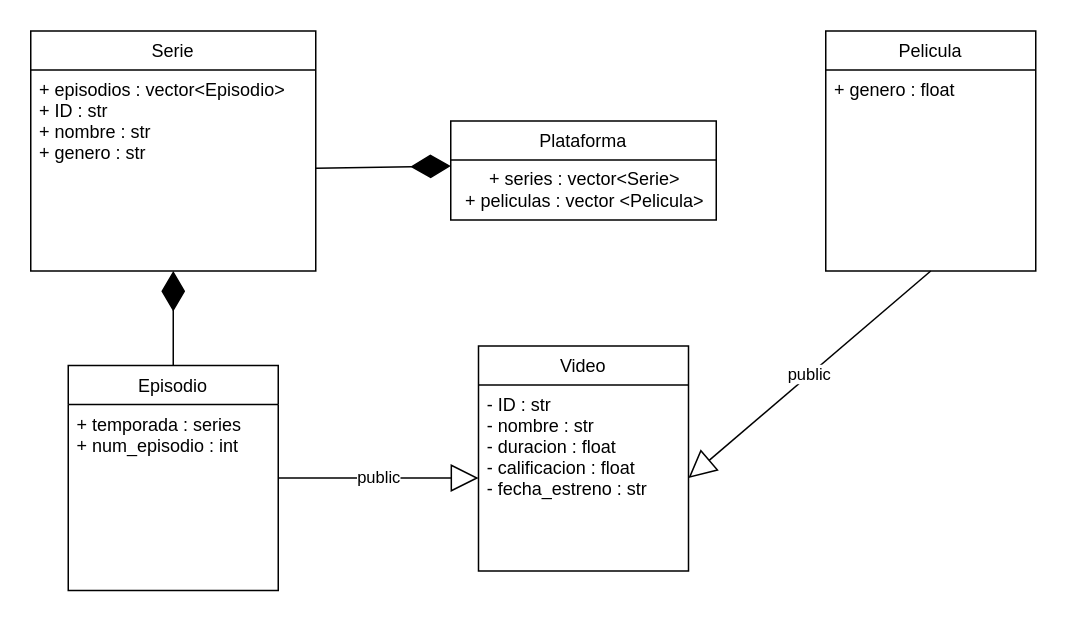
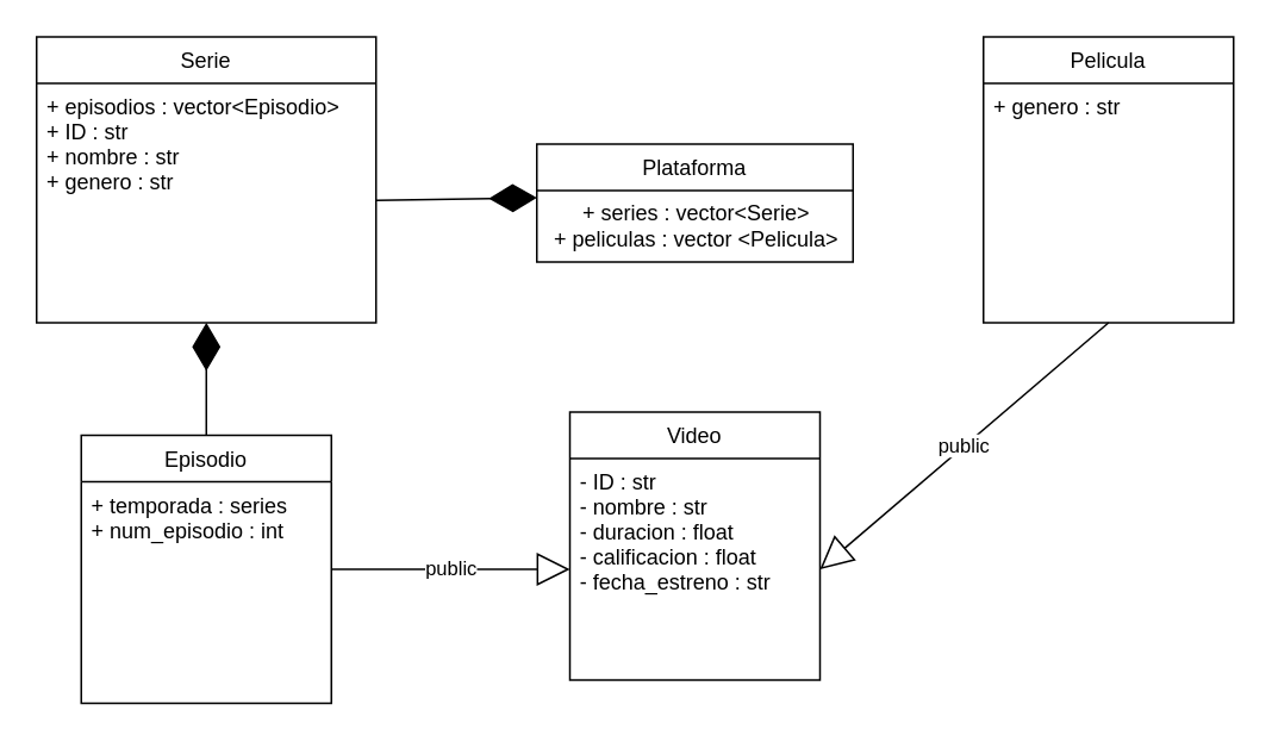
- <mxCell id="10" value="+ genero : float&#10;" style="text;strokeColor=none;fillColor=none;align=left;verticalAlign=top;spacingLeft=4;spacingRight=4;overflow=hidden;rotatable=0;points=[[0,0.5],[1,0.5]];portConstraint=eastwest;" vertex="1" parent="9"><mxGeometry y="26" width="140" height="134" as="geometry" /></mxCell>
+ <mxCell id="10" value="+ genero : str&#10;" style="text;strokeColor=none;fillColor=none;align=left;verticalAlign=top;spacingLeft=4;spacingRight=4;overflow=hidden;rotatable=0;points=[[0,0.5],[1,0.5]];portConstraint=eastwest;" vertex="1" parent="9"><mxGeometry y="26" width="140" height="134" as="geometry" /></mxCell>
